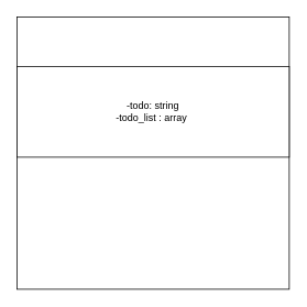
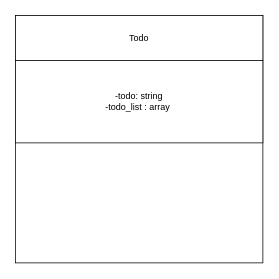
+ <mxCell id="3" value="Todo" style="rounded=0;whiteSpace=wrap;html=1;" vertex="1" parent="1"><mxGeometry x="20" y="20" width="330" height="60" as="geometry" /></mxCell>
